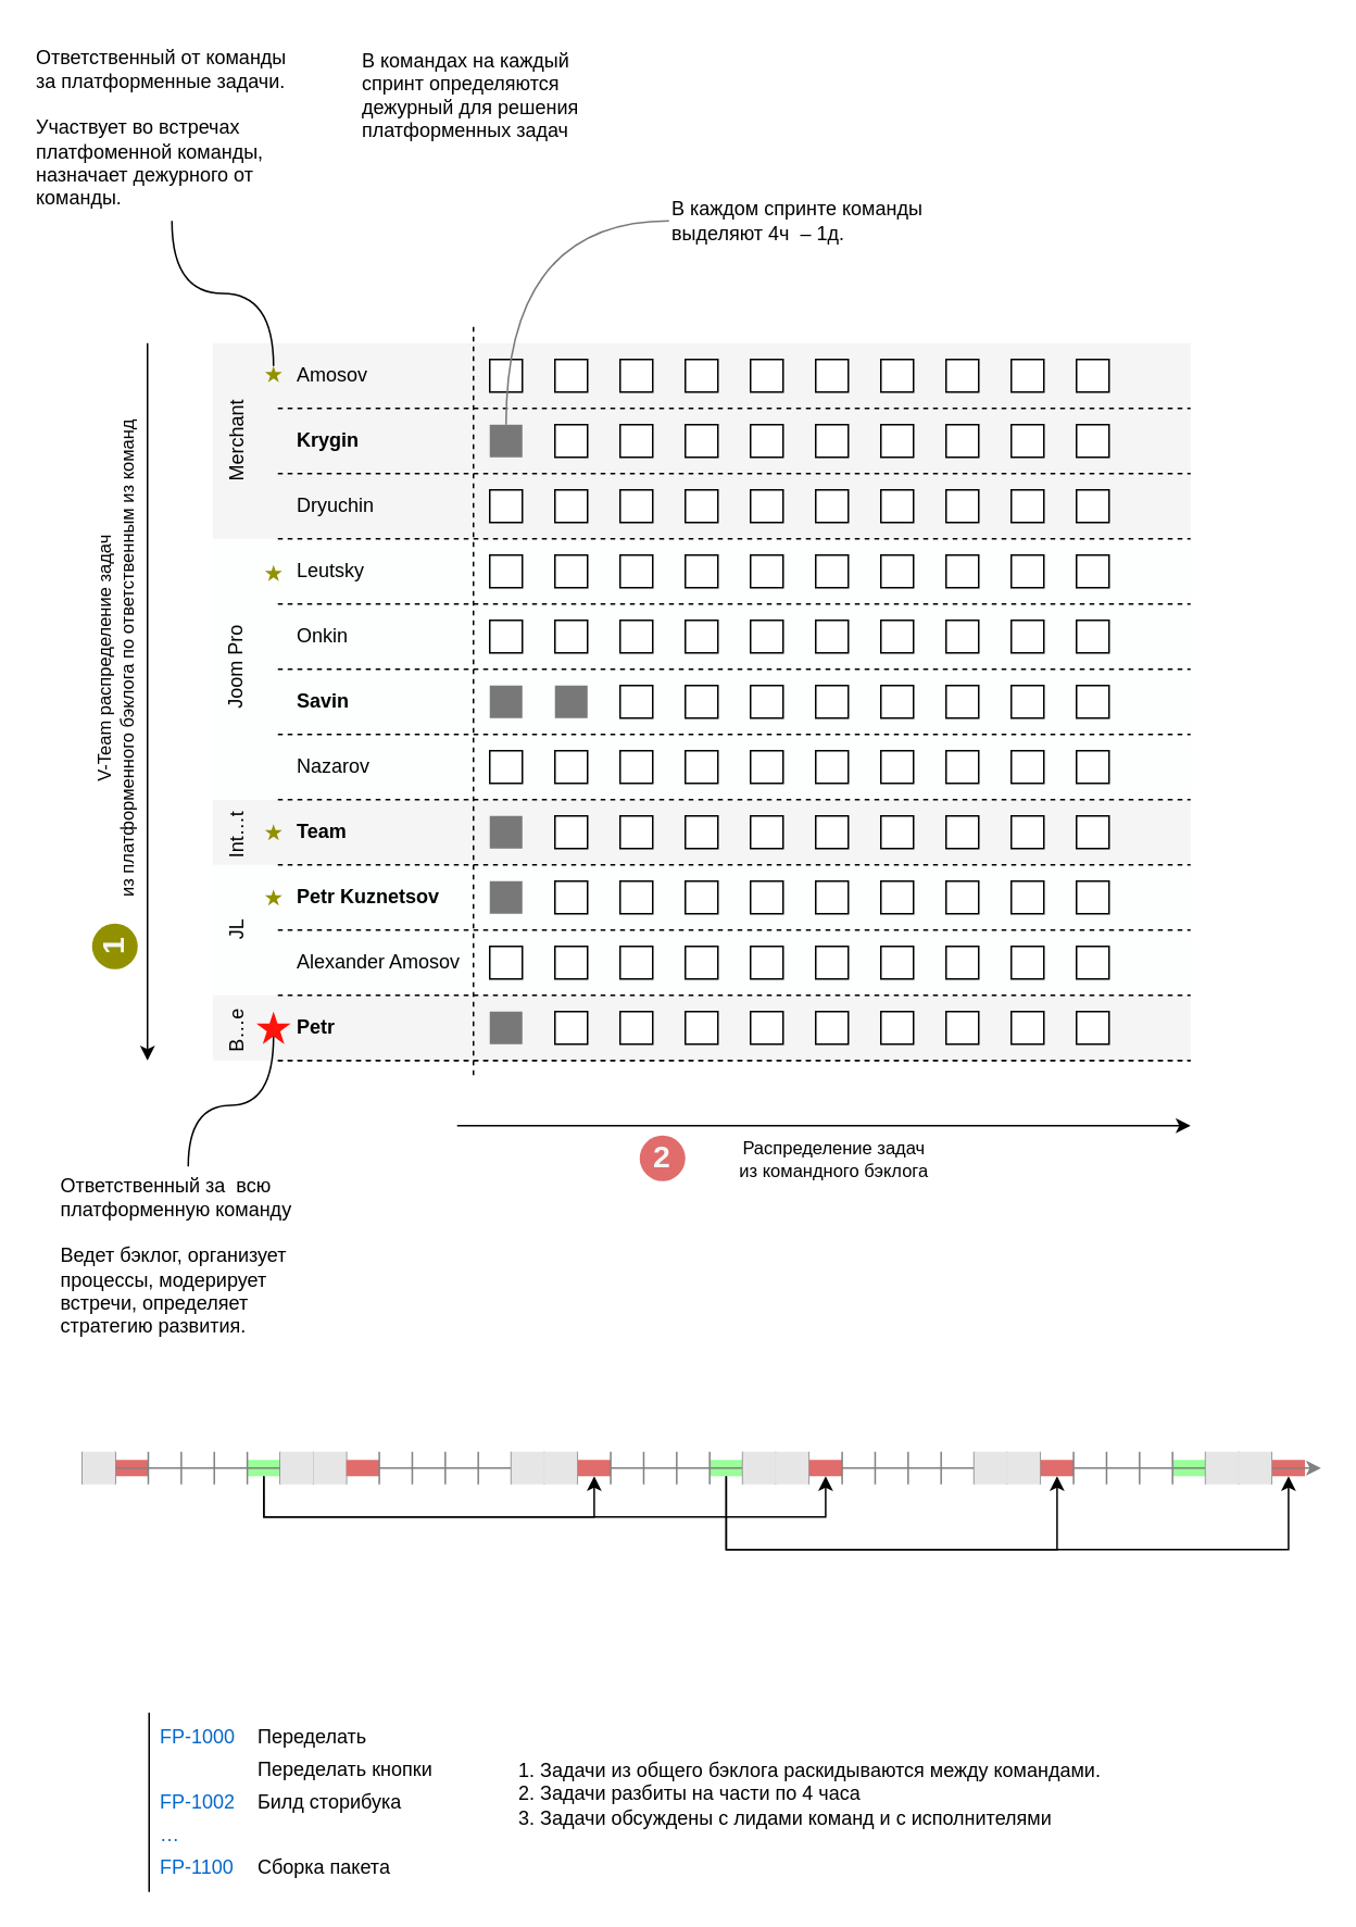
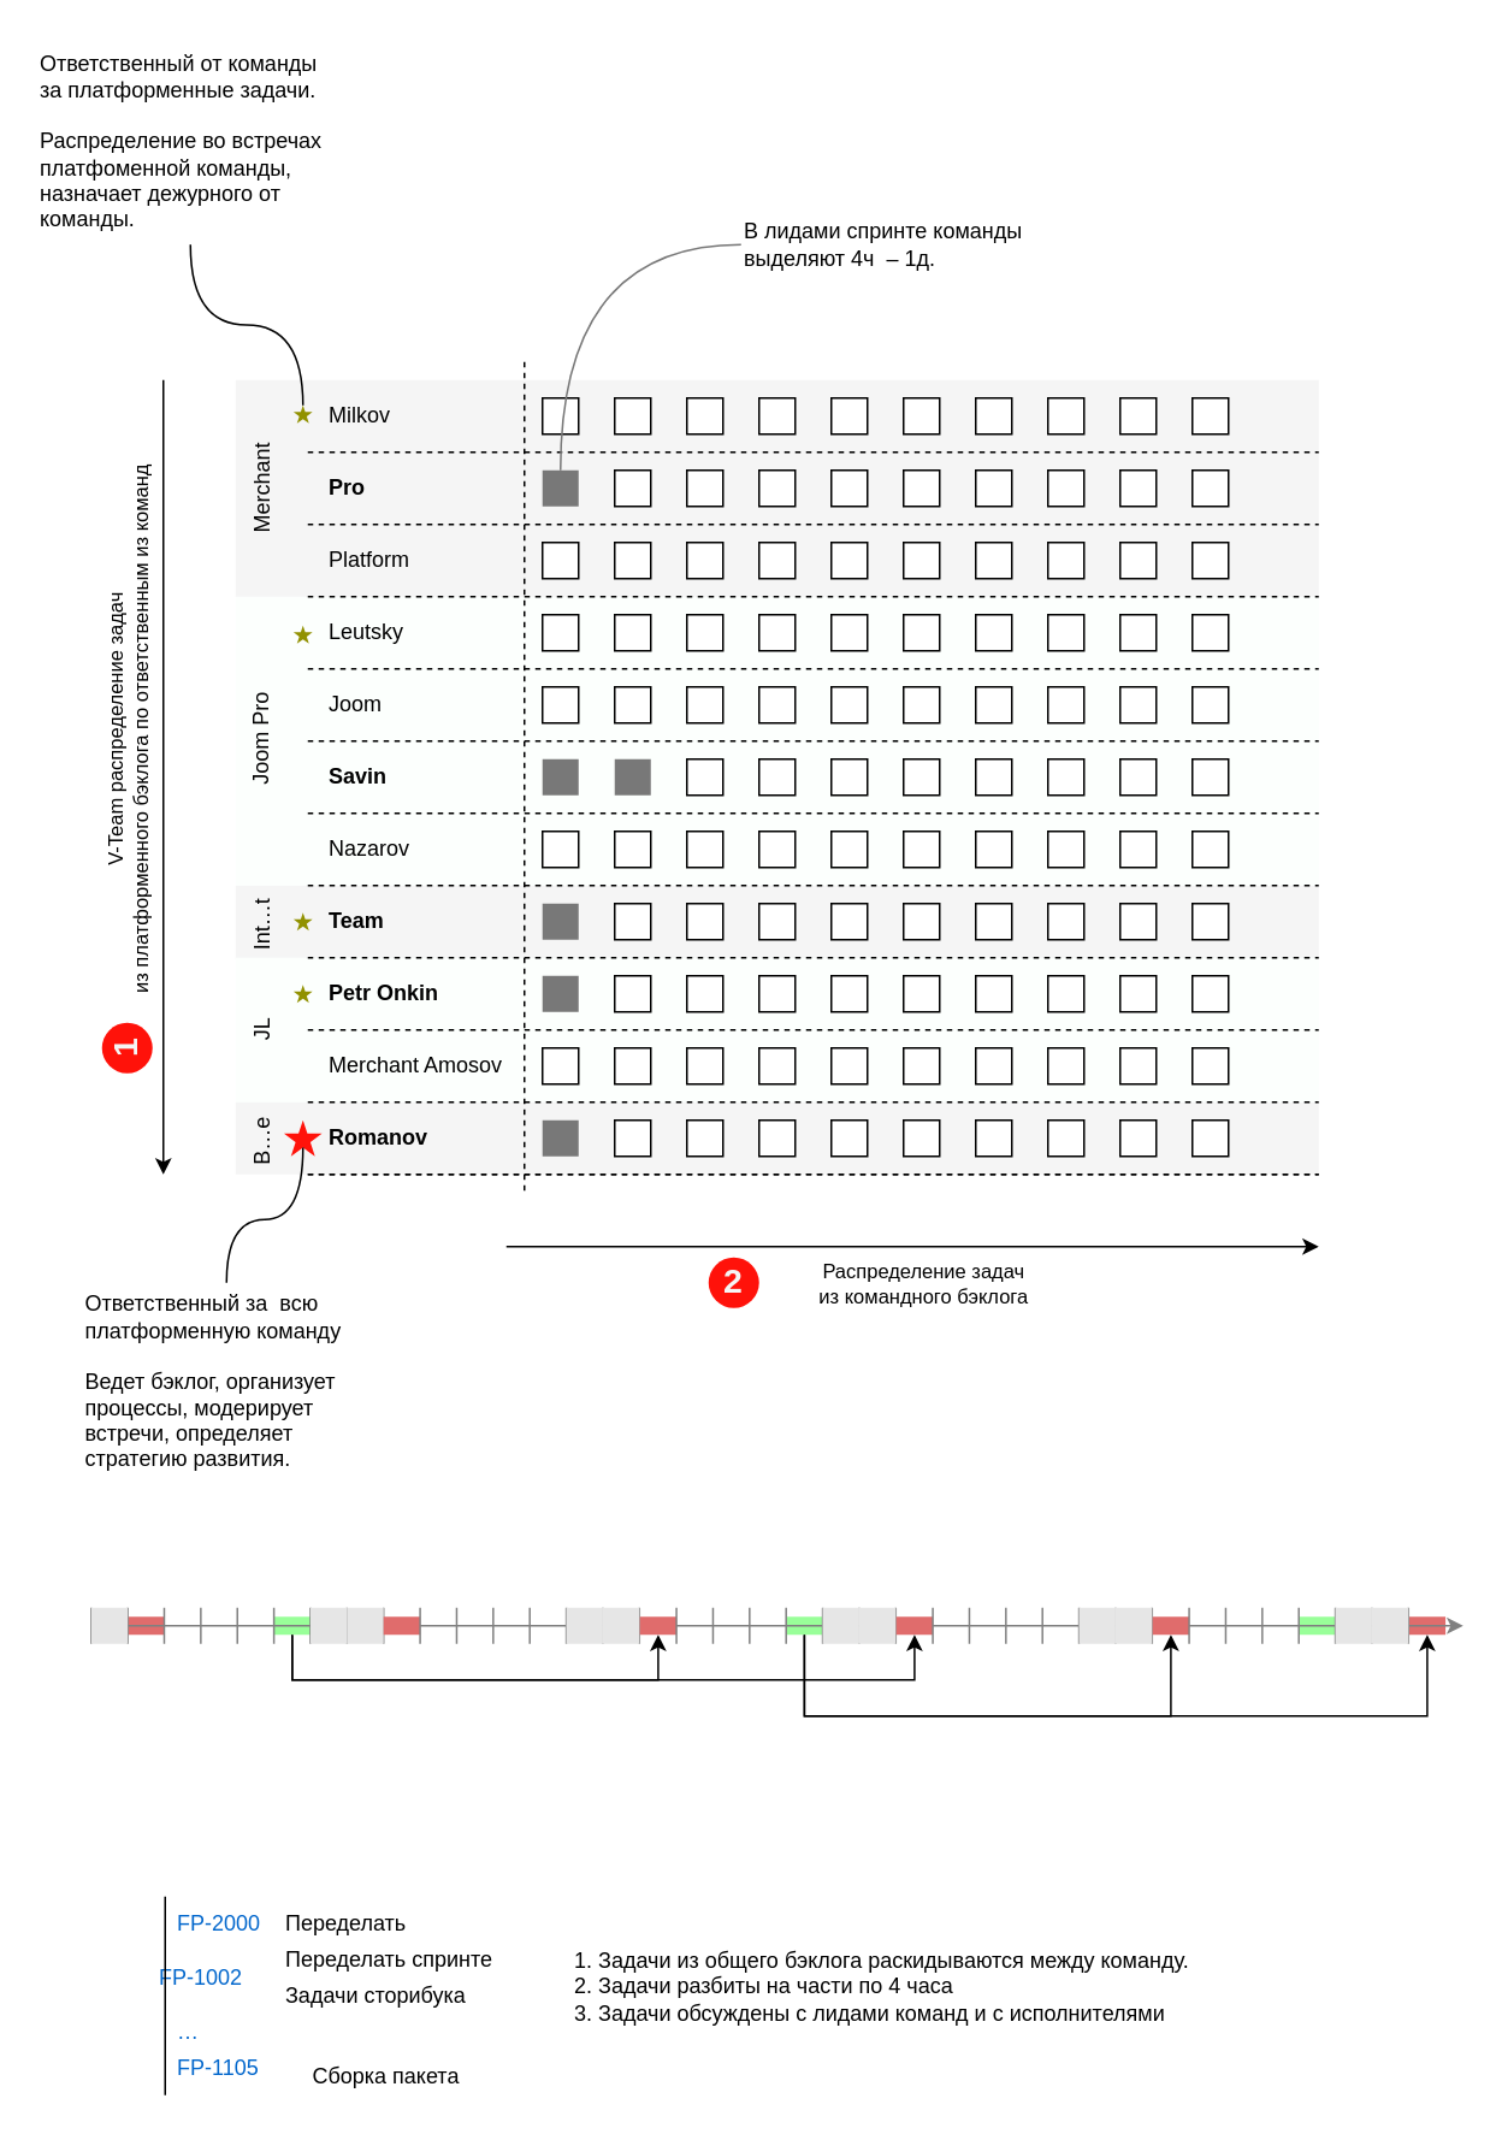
- <mxCell id="176" value="В командах на каждый спринт определяются дежурный для решения платформенных задач" style="text;html=1;strokeColor=none;fillColor=none;align=left;verticalAlign=middle;whiteSpace=wrap;rounded=0;" parent="65" vertex="1"><mxGeometry x="220" y="20" width="160" height="75" as="geometry" /></mxCell>
- <mxCell id="229" value="Ответственный от команды за платформенные задачи.&lt;br&gt;&lt;br&gt;Участвует во встречах платфоменной команды, назначает дежурного от команды." style="text;html=1;strokeColor=none;fillColor=none;align=left;verticalAlign=middle;whiteSpace=wrap;rounded=0;" parent="65" vertex="1"><mxGeometry x="20" y="20" width="170" height="115" as="geometry" /></mxCell>
+ <mxCell id="229" value="Ответственный от команды за платформенные задачи.&lt;br&gt;&lt;br&gt;Распределение во встречах платфоменной команды, назначает дежурного от команды." style="text;html=1;strokeColor=none;fillColor=none;align=left;verticalAlign=middle;whiteSpace=wrap;rounded=0;" parent="65" vertex="1"><mxGeometry x="20" y="20" width="170" height="115" as="geometry" /></mxCell>
- <mxCell id="165" value="В каждом спринте команды выделяют 4ч&amp;nbsp; – 1д." style="text;html=1;strokeColor=none;fillColor=none;align=left;verticalAlign=middle;whiteSpace=wrap;rounded=0;" parent="65" vertex="1"><mxGeometry x="410" y="110" width="180" height="50" as="geometry" /></mxCell>
+ <mxCell id="165" value="В лидами спринте команды выделяют 4ч&amp;nbsp; – 1д." style="text;html=1;strokeColor=none;fillColor=none;align=left;verticalAlign=middle;whiteSpace=wrap;rounded=0;" parent="65" vertex="1"><mxGeometry x="410" y="110" width="180" height="50" as="geometry" /></mxCell>
- <mxCell id="71" value="&lt;span&gt;Amosov&lt;/span&gt;" style="text;html=1;strokeColor=none;fillColor=none;align=left;verticalAlign=middle;whiteSpace=wrap;rounded=0;fontStyle=0" parent="65" vertex="1"><mxGeometry x="180" y="215" width="110" height="30" as="geometry" /></mxCell>
+ <mxCell id="71" value="&lt;span&gt;Milkov&lt;/span&gt;" style="text;html=1;strokeColor=none;fillColor=none;align=left;verticalAlign=middle;whiteSpace=wrap;rounded=0;fontStyle=0" parent="65" vertex="1"><mxGeometry x="180" y="215" width="110" height="30" as="geometry" /></mxCell>
- <mxCell id="82" value="Krygin" style="text;html=1;strokeColor=none;fillColor=none;align=left;verticalAlign=middle;whiteSpace=wrap;rounded=0;fontStyle=1" parent="65" vertex="1"><mxGeometry x="180" y="255" width="110" height="30" as="geometry" /></mxCell>
+ <mxCell id="82" value="Pro" style="text;html=1;strokeColor=none;fillColor=none;align=left;verticalAlign=middle;whiteSpace=wrap;rounded=0;fontStyle=1" parent="65" vertex="1"><mxGeometry x="180" y="255" width="110" height="30" as="geometry" /></mxCell>
- <mxCell id="93" value="Dryuchin" style="text;html=1;strokeColor=none;fillColor=none;align=left;verticalAlign=middle;whiteSpace=wrap;rounded=0;" parent="65" vertex="1"><mxGeometry x="180" y="295" width="110" height="30" as="geometry" /></mxCell>
+ <mxCell id="93" value="Platform" style="text;html=1;strokeColor=none;fillColor=none;align=left;verticalAlign=middle;whiteSpace=wrap;rounded=0;" parent="65" vertex="1"><mxGeometry x="180" y="295" width="110" height="30" as="geometry" /></mxCell>
- <mxCell id="117" value="Onkin" style="text;html=1;strokeColor=none;fillColor=none;align=left;verticalAlign=middle;whiteSpace=wrap;rounded=0;" parent="65" vertex="1"><mxGeometry x="180" y="375" width="110" height="30" as="geometry" /></mxCell>
+ <mxCell id="117" value="Joom" style="text;html=1;strokeColor=none;fillColor=none;align=left;verticalAlign=middle;whiteSpace=wrap;rounded=0;" parent="65" vertex="1"><mxGeometry x="180" y="375" width="110" height="30" as="geometry" /></mxCell>
- <mxCell id="191" value="Petr Kuznetsov" style="text;html=1;strokeColor=none;fillColor=none;align=left;verticalAlign=middle;whiteSpace=wrap;rounded=0;fontStyle=1" parent="65" vertex="1"><mxGeometry x="180" y="535" width="110" height="30" as="geometry" /></mxCell>
+ <mxCell id="191" value="Petr Onkin" style="text;html=1;strokeColor=none;fillColor=none;align=left;verticalAlign=middle;whiteSpace=wrap;rounded=0;fontStyle=1" parent="65" vertex="1"><mxGeometry x="180" y="535" width="110" height="30" as="geometry" /></mxCell>
- <mxCell id="221" value="1" style="ellipse;whiteSpace=wrap;html=1;strokeColor=none;fillColor=#919100;fontStyle=1;fontColor=#F5F5F5;fontSize=19;rotation=-90;" parent="65" vertex="1"><mxGeometry x="56" y="566" width="28" height="28" as="geometry" /></mxCell>
+ <mxCell id="221" value="1" style="ellipse;whiteSpace=wrap;html=1;strokeColor=none;fillColor=#FF120A;fontStyle=1;fontColor=#F5F5F5;fontSize=19;rotation=-90;" parent="65" vertex="1"><mxGeometry x="56" y="566" width="28" height="28" as="geometry" /></mxCell>
- <mxCell id="203" value="&lt;div&gt;&lt;span style=&quot;background-color: initial;&quot;&gt;Alexander Amosov&lt;/span&gt;&lt;br&gt;&lt;/div&gt;" style="text;html=1;strokeColor=none;fillColor=none;align=left;verticalAlign=middle;whiteSpace=wrap;rounded=0;fontStyle=0" parent="65" vertex="1"><mxGeometry x="180" y="575" width="110" height="30" as="geometry" /></mxCell>
+ <mxCell id="203" value="&lt;div&gt;&lt;span style=&quot;background-color: initial;&quot;&gt;Merchant Amosov&lt;/span&gt;&lt;br&gt;&lt;/div&gt;" style="text;html=1;strokeColor=none;fillColor=none;align=left;verticalAlign=middle;whiteSpace=wrap;rounded=0;fontStyle=0" parent="65" vertex="1"><mxGeometry x="180" y="575" width="110" height="30" as="geometry" /></mxCell>
- <mxCell id="178" value="&lt;b&gt;Petr&lt;/b&gt;" style="text;html=1;strokeColor=none;fillColor=none;align=left;verticalAlign=middle;whiteSpace=wrap;rounded=0;" parent="65" vertex="1"><mxGeometry x="180" y="615" width="110" height="30" as="geometry" /></mxCell>
+ <mxCell id="178" value="&lt;b&gt;Romanov&lt;/b&gt;" style="text;html=1;strokeColor=none;fillColor=none;align=left;verticalAlign=middle;whiteSpace=wrap;rounded=0;" parent="65" vertex="1"><mxGeometry x="180" y="615" width="110" height="30" as="geometry" /></mxCell>
- <mxCell id="222" value="2" style="ellipse;whiteSpace=wrap;html=1;strokeColor=none;fillColor=#e06c6c;fontStyle=1;fontColor=#F5F5F5;fontSize=19;rotation=0;" parent="65" vertex="1"><mxGeometry x="392" y="696" width="28" height="28" as="geometry" /></mxCell>
+ <mxCell id="222" value="2" style="ellipse;whiteSpace=wrap;html=1;strokeColor=none;fillColor=#FF120A;fontStyle=1;fontColor=#F5F5F5;fontSize=19;rotation=0;" parent="65" vertex="1"><mxGeometry x="392" y="696" width="28" height="28" as="geometry" /></mxCell>
- <mxCell id="231" value="Ответственный за&amp;nbsp; всю платформенную команду&lt;br&gt;&lt;br&gt;Ведет бэклог, организует процессы, модерирует встречи, определяет стратегию развития." style="text;html=1;strokeColor=none;fillColor=none;align=left;verticalAlign=middle;whiteSpace=wrap;rounded=0;" parent="65" vertex="1"><mxGeometry x="35" y="715" width="160" height="110" as="geometry" /></mxCell>
+ <mxCell id="231" value="Ответственный за&amp;nbsp; всю платформенную команду&lt;br&gt;&lt;br&gt;Ведет бэклог, организует процессы, модерирует встречи, определяет стратегию развития." style="text;html=1;strokeColor=none;fillColor=none;align=left;verticalAlign=middle;whiteSpace=wrap;rounded=0;" parent="65" vertex="1"><mxGeometry x="45" y="710" width="160" height="110" as="geometry" /></mxCell>
- <mxCell id="166" value="FP-1000" style="text;html=1;strokeColor=none;fillColor=none;align=left;verticalAlign=middle;whiteSpace=wrap;rounded=0;fontColor=#0066CC;" parent="65" vertex="1"><mxGeometry x="96" y="1055" width="60" height="20" as="geometry" /></mxCell>
+ <mxCell id="166" value="FP-2000" style="text;html=1;strokeColor=none;fillColor=none;align=left;verticalAlign=middle;whiteSpace=wrap;rounded=0;fontColor=#0066CC;" parent="65" vertex="1"><mxGeometry x="96" y="1055" width="60" height="20" as="geometry" /></mxCell>
- <mxCell id="171" value="Переделать кнопки" style="text;html=1;strokeColor=none;fillColor=none;align=left;verticalAlign=middle;whiteSpace=wrap;rounded=0;" parent="65" vertex="1"><mxGeometry x="156" y="1077" width="340" height="15" as="geometry" /></mxCell>
+ <mxCell id="171" value="Переделать спринте" style="text;html=1;strokeColor=none;fillColor=none;align=left;verticalAlign=middle;whiteSpace=wrap;rounded=0;" parent="65" vertex="1"><mxGeometry x="156" y="1077" width="340" height="15" as="geometry" /></mxCell>
- <mxCell id="175" value="1. Задачи из общего бэклога раскидываются между командами.&lt;br&gt;2. Задачи разбиты на части по 4 часа&lt;br&gt;3. Задачи обсуждены с лидами команд и с исполнителями" style="text;html=1;strokeColor=none;fillColor=none;align=left;verticalAlign=middle;whiteSpace=wrap;rounded=0;" parent="65" vertex="1"><mxGeometry x="316" y="1075" width="374" height="50" as="geometry" /></mxCell>
+ <mxCell id="175" value="1. Задачи из общего бэклога раскидываются между команду.&lt;br&gt;2. Задачи разбиты на части по 4 часа&lt;br&gt;3. Задачи обсуждены с лидами команд и с исполнителями" style="text;html=1;strokeColor=none;fillColor=none;align=left;verticalAlign=middle;whiteSpace=wrap;rounded=0;" parent="65" vertex="1"><mxGeometry x="316" y="1075" width="374" height="50" as="geometry" /></mxCell>
- <mxCell id="167" value="FP-1002" style="text;html=1;strokeColor=none;fillColor=none;align=left;verticalAlign=middle;whiteSpace=wrap;rounded=0;fontColor=#0066CC;" parent="65" vertex="1"><mxGeometry x="96" y="1095" width="60" height="20" as="geometry" /></mxCell>
+ <mxCell id="167" value="FP-1002" style="text;html=1;strokeColor=none;fillColor=none;align=left;verticalAlign=middle;whiteSpace=wrap;rounded=0;fontColor=#0066CC;" parent="65" vertex="1"><mxGeometry x="86" y="1085" width="60" height="20" as="geometry" /></mxCell>
- <mxCell id="172" value="Билд сторибука" style="text;html=1;strokeColor=none;fillColor=none;align=left;verticalAlign=middle;whiteSpace=wrap;rounded=0;" parent="65" vertex="1"><mxGeometry x="156" y="1097" width="340" height="15" as="geometry" /></mxCell>
+ <mxCell id="172" value="Задачи сторибука" style="text;html=1;strokeColor=none;fillColor=none;align=left;verticalAlign=middle;whiteSpace=wrap;rounded=0;" parent="65" vertex="1"><mxGeometry x="156" y="1097" width="340" height="15" as="geometry" /></mxCell>
- <mxCell id="169" value="FP-1100" style="text;html=1;strokeColor=none;fillColor=none;align=left;verticalAlign=middle;whiteSpace=wrap;rounded=0;fontColor=#0066CC;" parent="65" vertex="1"><mxGeometry x="96" y="1135" width="60" height="20" as="geometry" /></mxCell>
+ <mxCell id="169" value="FP-1105" style="text;html=1;strokeColor=none;fillColor=none;align=left;verticalAlign=middle;whiteSpace=wrap;rounded=0;fontColor=#0066CC;" parent="65" vertex="1"><mxGeometry x="96" y="1135" width="60" height="20" as="geometry" /></mxCell>
- <mxCell id="173" value="Сборка пакета" style="text;html=1;strokeColor=none;fillColor=none;align=left;verticalAlign=middle;whiteSpace=wrap;rounded=0;" parent="65" vertex="1"><mxGeometry x="156" y="1137" width="340" height="15" as="geometry" /></mxCell>
+ <mxCell id="173" value="Сборка пакета" style="text;html=1;strokeColor=none;fillColor=none;align=left;verticalAlign=middle;whiteSpace=wrap;rounded=0;" parent="65" vertex="1"><mxGeometry x="171" y="1142" width="340" height="15" as="geometry" /></mxCell>
